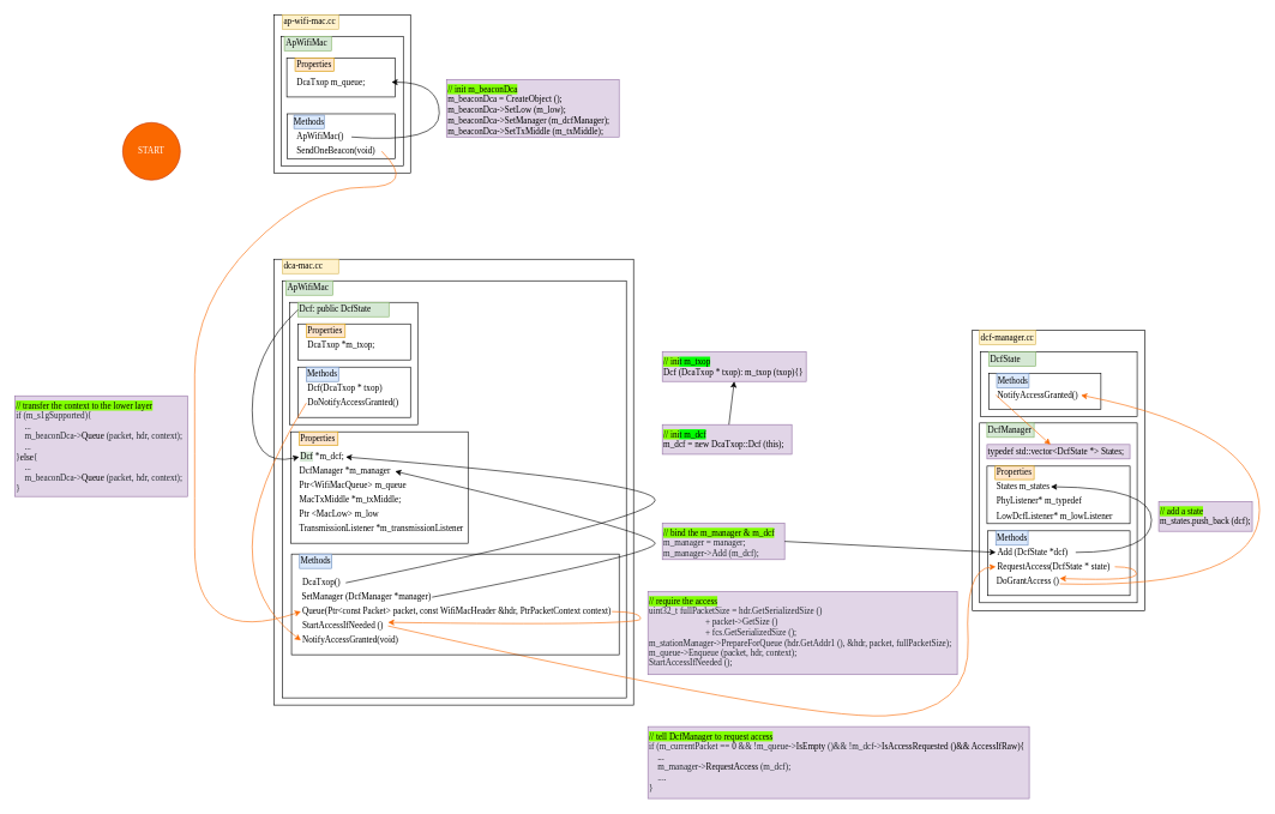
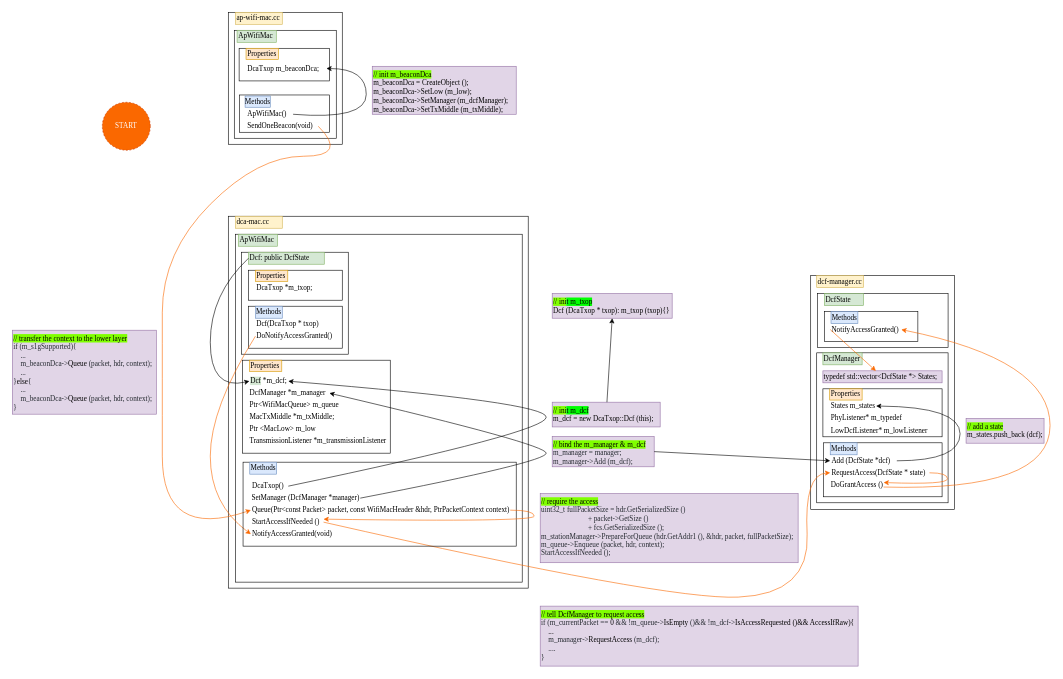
- <mxCell id="15" value="DcaTxop&amp;nbsp;m_queue;" style="text;html=1;strokeColor=none;fillColor=none;align=left;verticalAlign=middle;whiteSpace=wrap;rounded=0;fontFamily=Times New Roman;" parent="1" vertex="1"><mxGeometry x="409.59" y="98.727" width="134" height="30" as="geometry" /></mxCell>
+ <mxCell id="15" value="DcaTxop&amp;nbsp;m_beaconDca;" style="text;html=1;strokeColor=none;fillColor=none;align=left;verticalAlign=middle;whiteSpace=wrap;rounded=0;fontFamily=Times New Roman;" parent="1" vertex="1"><mxGeometry x="409.59" y="98.727" width="134" height="30" as="geometry" /></mxCell>
- <mxCell id="24" value="START" style="ellipse;whiteSpace=wrap;html=1;aspect=fixed;fontFamily=Times New Roman;fillColor=#fa6800;fontColor=#FFFFFF;strokeColor=#C73500;" vertex="1" parent="1"><mxGeometry x="170" y="170" width="80" height="80" as="geometry" /></mxCell>
+ <mxCell id="24" value="START" style="ellipse;whiteSpace=wrap;html=1;aspect=fixed;fontFamily=Times New Roman;fillColor=#fa6800;fontColor=#FFFFFF;strokeColor=#C73500;dashed=1;" vertex="1" parent="1"><mxGeometry x="170" y="170" width="80" height="80" as="geometry" /></mxCell>
- <mxCell id="31" value="&lt;font style=&quot;background-color: rgb(128, 255, 0);&quot; color=&quot;#000000&quot;&gt;// ini&lt;/font&gt;&lt;span style=&quot;background-color: rgb(0, 255, 0);&quot;&gt;&lt;font style=&quot;&quot; color=&quot;#000000&quot;&gt;t&amp;nbsp;&lt;/font&gt;m_dcf&lt;/span&gt;&lt;br&gt;&lt;div&gt;m_dcf = new DcaTxop::Dcf (this);&lt;br&gt;&lt;/div&gt;" style="text;whiteSpace=wrap;html=1;fontFamily=Times New Roman;fillColor=#e1d5e7;strokeColor=#9673a6;" vertex="1" parent="1"><mxGeometry x="920" y="590" width="180" height="41.27" as="geometry" /></mxCell>
+ <mxCell id="31" value="&lt;font style=&quot;background-color: rgb(128, 255, 0);&quot; color=&quot;#000000&quot;&gt;// ini&lt;/font&gt;&lt;span style=&quot;background-color: rgb(0, 255, 0);&quot;&gt;&lt;font style=&quot;&quot; color=&quot;#000000&quot;&gt;t&amp;nbsp;&lt;/font&gt;m_dcf&lt;/span&gt;&lt;br&gt;&lt;div&gt;m_dcf = new DcaTxop::Dcf (this);&lt;br&gt;&lt;/div&gt;" style="text;whiteSpace=wrap;html=1;fontFamily=Times New Roman;fillColor=#e1d5e7;strokeColor=#9673a6;" vertex="1" parent="1"><mxGeometry x="920" y="670" width="180" height="41.27" as="geometry" /></mxCell>
